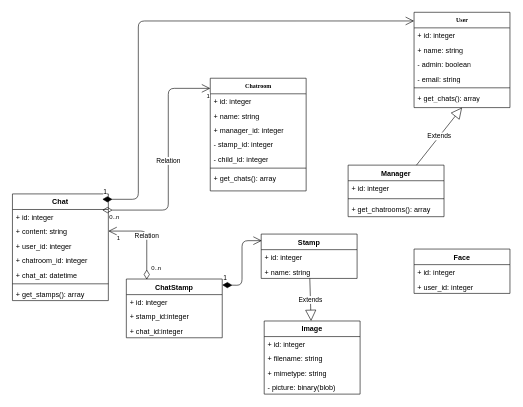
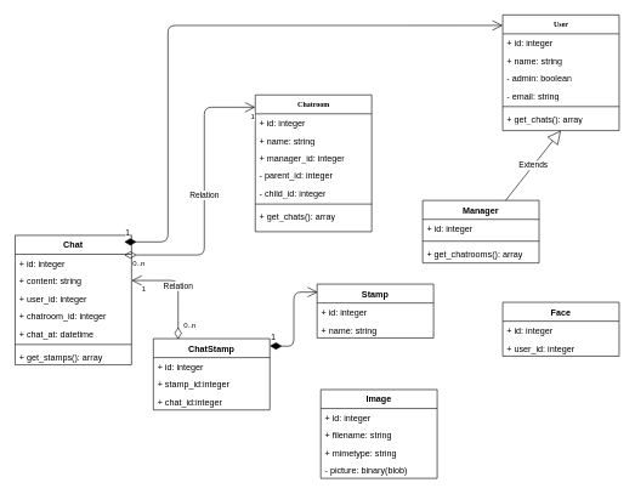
- <mxCell id="13" value="- stamp_id: integer" style="text;html=1;strokeColor=none;fillColor=none;align=left;verticalAlign=top;spacingLeft=4;spacingRight=4;whiteSpace=wrap;overflow=hidden;rotatable=0;points=[[0,0.5],[1,0.5]];portConstraint=eastwest;" parent="9" vertex="1"><mxGeometry y="98" width="160" height="24" as="geometry" /></mxCell>
+ <mxCell id="13" value="- parent_id: integer" style="text;html=1;strokeColor=none;fillColor=none;align=left;verticalAlign=top;spacingLeft=4;spacingRight=4;whiteSpace=wrap;overflow=hidden;rotatable=0;points=[[0,0.5],[1,0.5]];portConstraint=eastwest;" parent="9" vertex="1"><mxGeometry y="98" width="160" height="24" as="geometry" /></mxCell>
- <mxCell id="42" value="Extends" style="endArrow=block;endSize=16;endFill=0;html=1;" parent="1" source="39" target="29" edge="1"><mxGeometry width="160" relative="1" as="geometry"><mxPoint x="460" y="540" as="sourcePoint" /><mxPoint x="750" y="590" as="targetPoint" /></mxGeometry></mxCell>
